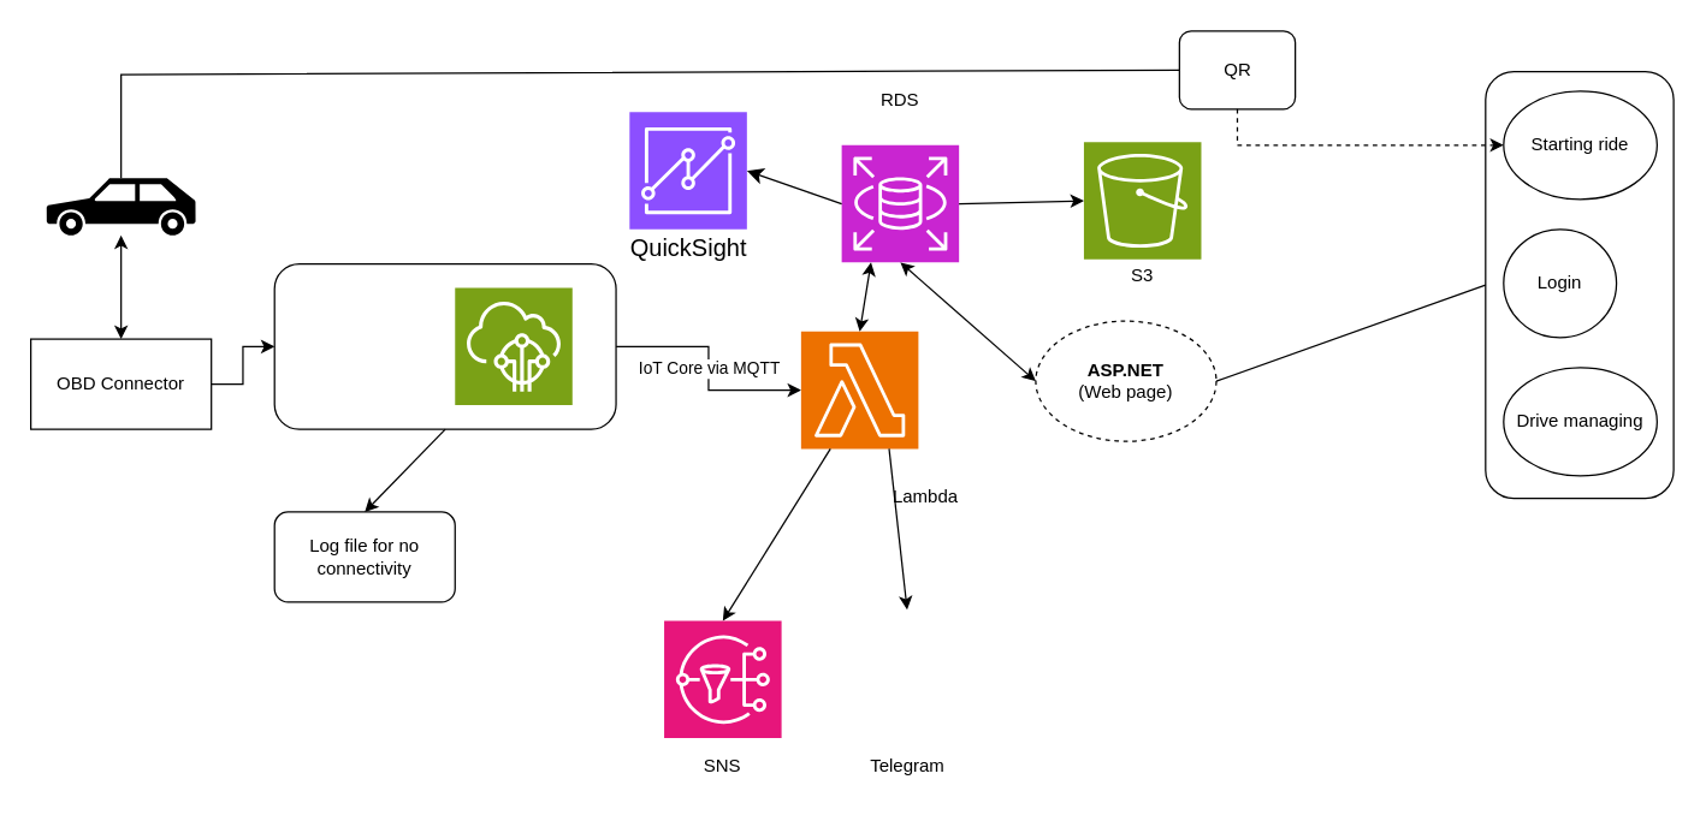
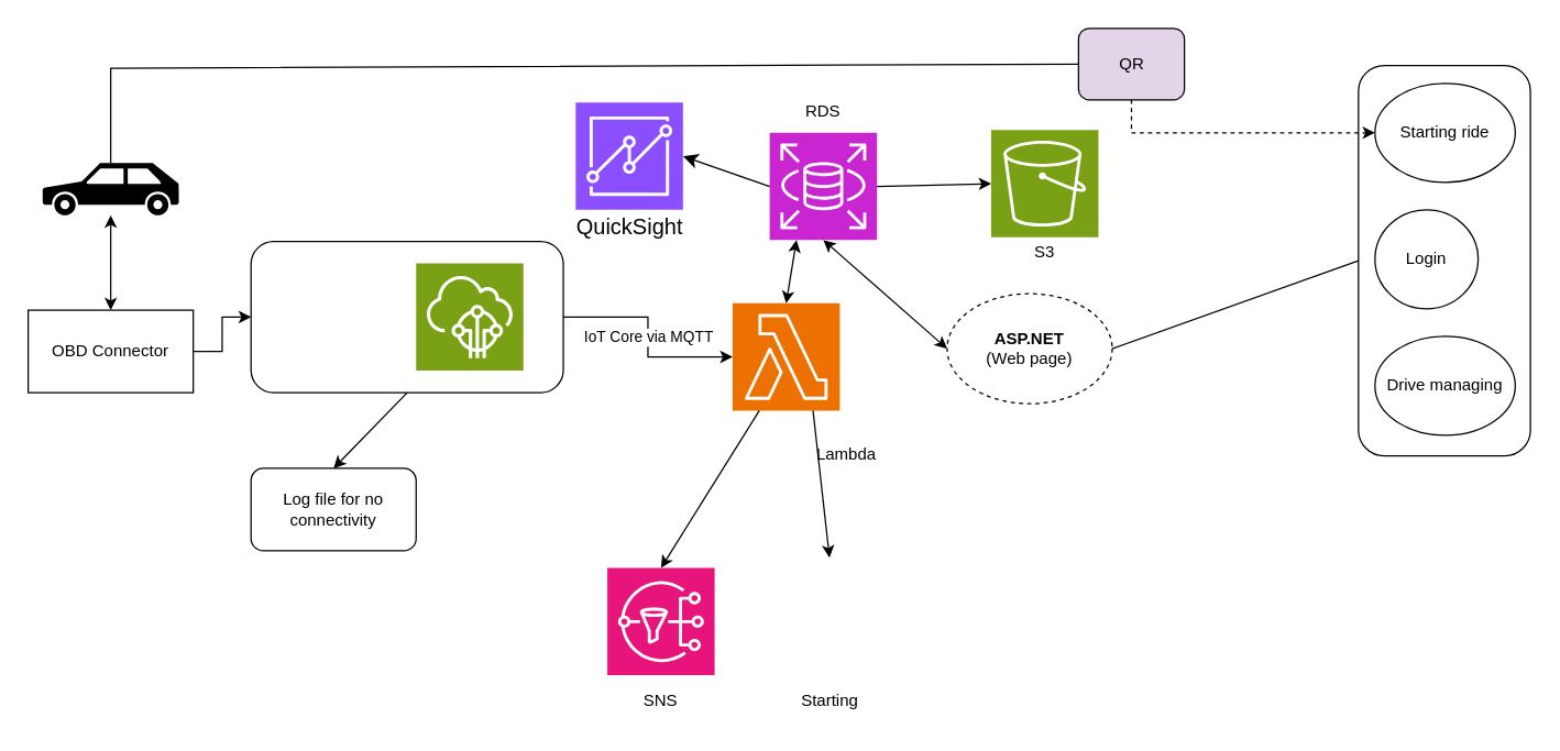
- <mxCell id="12" value="QR" style="rounded=1;whiteSpace=wrap;html=1;" parent="1" vertex="1"><mxGeometry x="783.5" y="20" width="77" height="52" as="geometry" /></mxCell>
+ <mxCell id="12" value="QR" style="rounded=1;whiteSpace=wrap;html=1;fillColor=#e1d5e7;" parent="1" vertex="1"><mxGeometry x="783.5" y="20" width="77" height="52" as="geometry" /></mxCell>
- <mxCell id="34" value="RDS" style="text;html=1;align=center;verticalAlign=middle;whiteSpace=wrap;rounded=0;" parent="1" vertex="1"><mxGeometry x="568" y="51" width="60" height="30" as="geometry" /></mxCell>
+ <mxCell id="34" value="RDS" style="text;html=1;align=center;verticalAlign=middle;whiteSpace=wrap;rounded=0;" parent="1" vertex="1"><mxGeometry x="568" y="66" width="60" height="30" as="geometry" /></mxCell>
- <mxCell id="31" value="Telegram" style="text;html=1;align=center;verticalAlign=middle;whiteSpace=wrap;rounded=0;" parent="1" vertex="1"><mxGeometry x="572.5" y="494" width="60" height="30" as="geometry" /></mxCell>
+ <mxCell id="31" value="Starting" style="text;html=1;align=center;verticalAlign=middle;whiteSpace=wrap;rounded=0;" parent="1" vertex="1"><mxGeometry x="572.5" y="494" width="60" height="30" as="geometry" /></mxCell>
